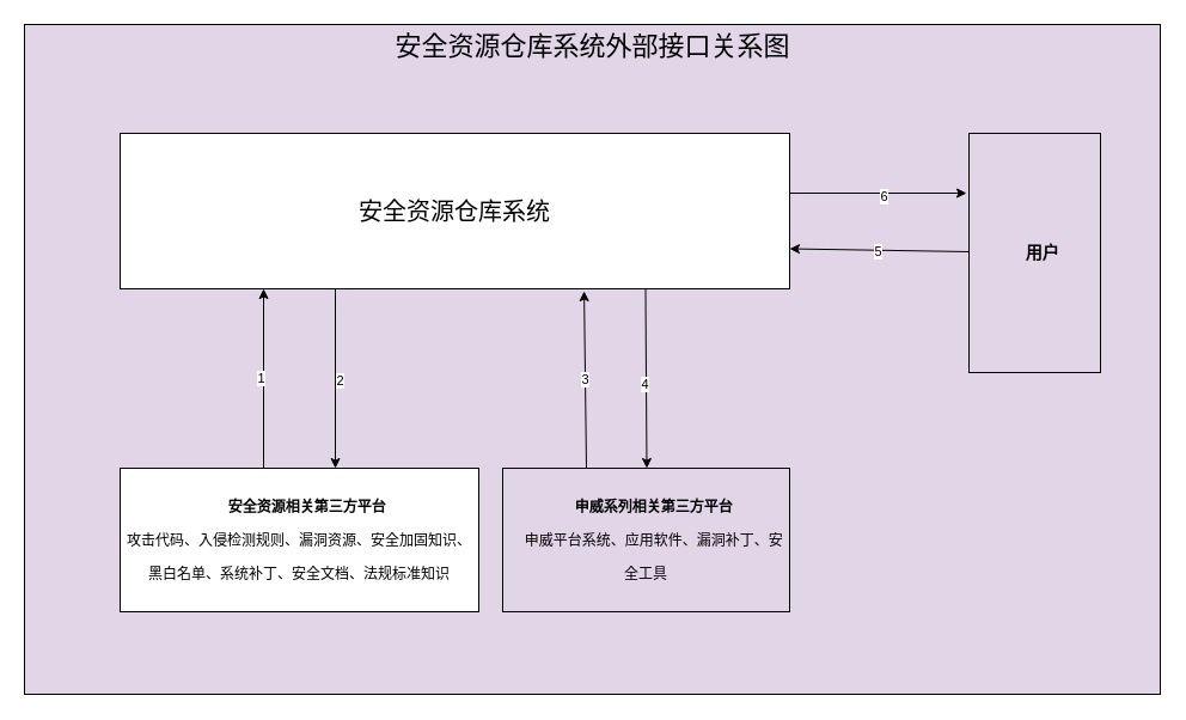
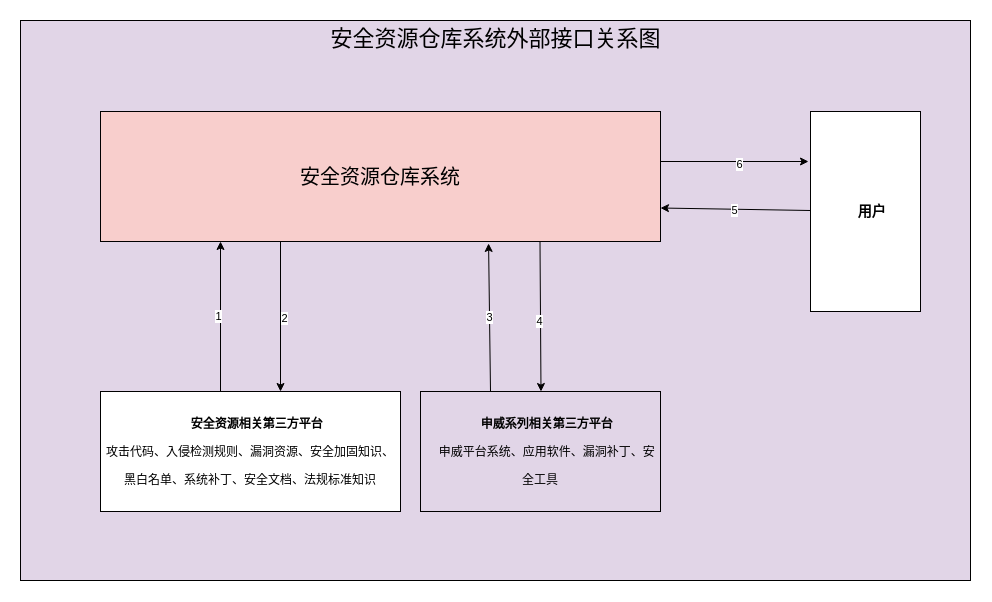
- <mxCell id="3" value="&lt;font style=&quot;font-size: 20px;&quot;&gt;安全资源仓库系统&lt;/font&gt;" style="rounded=0;whiteSpace=wrap;html=1;" parent="1" vertex="1"><mxGeometry x="100" y="111" width="560" height="130" as="geometry" /></mxCell>
+ <mxCell id="3" value="&lt;font style=&quot;font-size: 20px;&quot;&gt;安全资源仓库系统&lt;/font&gt;" style="rounded=0;whiteSpace=wrap;html=1;fillColor=#f8cecc;" parent="1" vertex="1"><mxGeometry x="100" y="111" width="560" height="130" as="geometry" /></mxCell>
- <mxCell id="8" value="&lt;p style=&quot;margin: 0pt 0pt 0.0pt; text-indent: 10pt; line-height: 28px; text-align: start;&quot; class=&quot;MsoNormal&quot;&gt;&lt;font face=&quot;Helvetica&quot; style=&quot;font-size: 14px;&quot;&gt;&lt;b style=&quot;&quot;&gt;用户&lt;/b&gt;&lt;/font&gt;&lt;/p&gt;" style="rounded=0;whiteSpace=wrap;html=1;horizontal=1;textDirection=ltr;fillColor=#e1d5e7;" parent="1" vertex="1"><mxGeometry x="810" y="111" width="110" height="200" as="geometry" /></mxCell>
+ <mxCell id="8" value="&lt;p style=&quot;margin: 0pt 0pt 0.0pt; text-indent: 10pt; line-height: 28px; text-align: start;&quot; class=&quot;MsoNormal&quot;&gt;&lt;font face=&quot;Helvetica&quot; style=&quot;font-size: 14px;&quot;&gt;&lt;b style=&quot;&quot;&gt;用户&lt;/b&gt;&lt;/font&gt;&lt;/p&gt;" style="rounded=0;whiteSpace=wrap;html=1;horizontal=1;textDirection=ltr;" parent="1" vertex="1"><mxGeometry x="810" y="111" width="110" height="200" as="geometry" /></mxCell>
